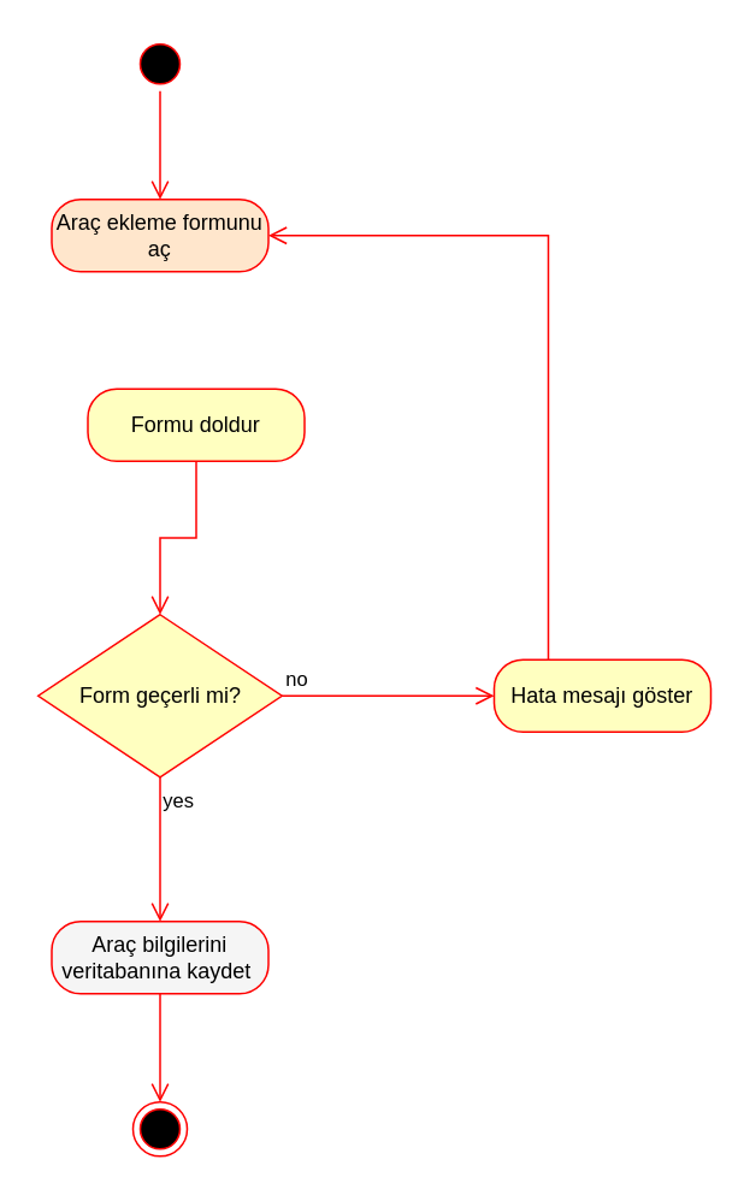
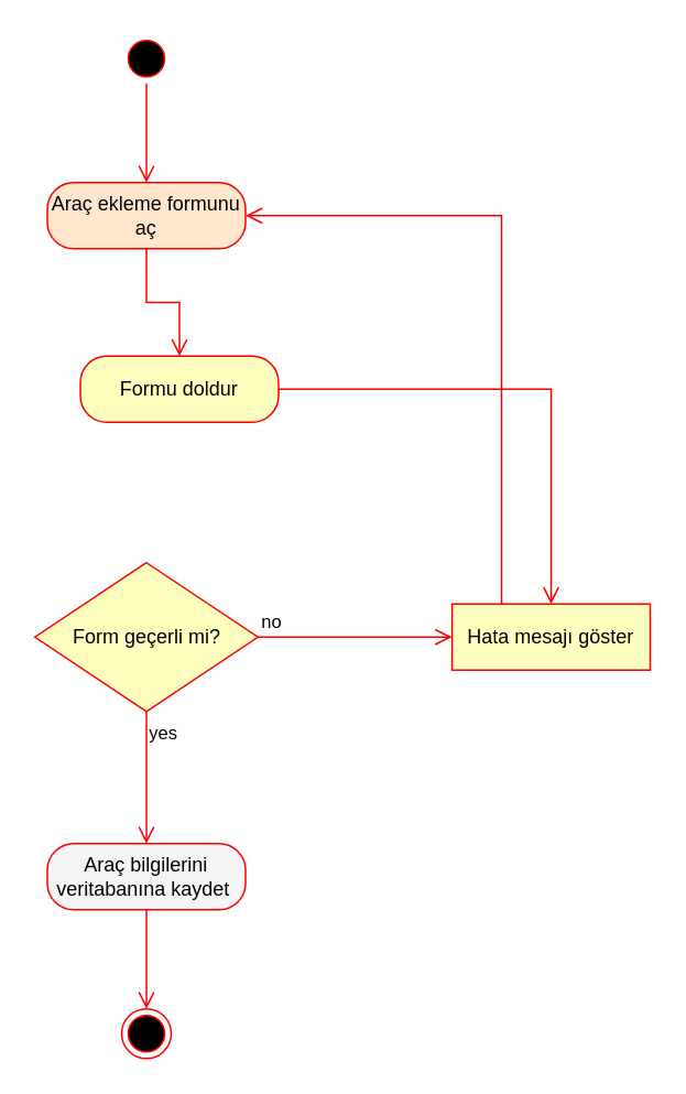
+ <mxCell id="5" value="" style="edgeStyle=orthogonalEdgeStyle;html=1;verticalAlign=bottom;endArrow=open;endSize=8;strokeColor=#ff0000;rounded=0;" edge="1" source="4" parent="1" target="6"><mxGeometry relative="1" as="geometry"><mxPoint x="88" y="210" as="targetPoint" /></mxGeometry></mxCell>
- <mxCell id="7" value="" style="edgeStyle=orthogonalEdgeStyle;html=1;verticalAlign=bottom;endArrow=open;endSize=8;strokeColor=#ff0000;rounded=0;" edge="1" source="6" parent="1" target="8"><mxGeometry relative="1" as="geometry"><mxPoint x="88" y="330" as="targetPoint" /></mxGeometry></mxCell>
+ <mxCell id="7" value="" style="edgeStyle=orthogonalEdgeStyle;html=1;verticalAlign=bottom;endArrow=open;endSize=8;strokeColor=#ff0000;rounded=0;" edge="1" source="6" parent="1" target="11"><mxGeometry relative="1" as="geometry"><mxPoint x="88" y="330" as="targetPoint" /></mxGeometry></mxCell>
- <mxCell id="11" value="Hata mesajı göster" style="rounded=1;whiteSpace=wrap;html=1;arcSize=40;fontColor=#000000;fillColor=#ffffc0;strokeColor=#ff0000;" vertex="1" parent="1"><mxGeometry x="273" y="365" width="120" height="40" as="geometry" /></mxCell>
+ <mxCell id="11" value="Hata mesajı göster" style="whiteSpace=wrap;html=1;arcSize=40;fontColor=#000000;fillColor=#ffffc0;strokeColor=#ff0000;rounded=0;" vertex="1" parent="1"><mxGeometry x="273" y="365" width="120" height="40" as="geometry" /></mxCell>
